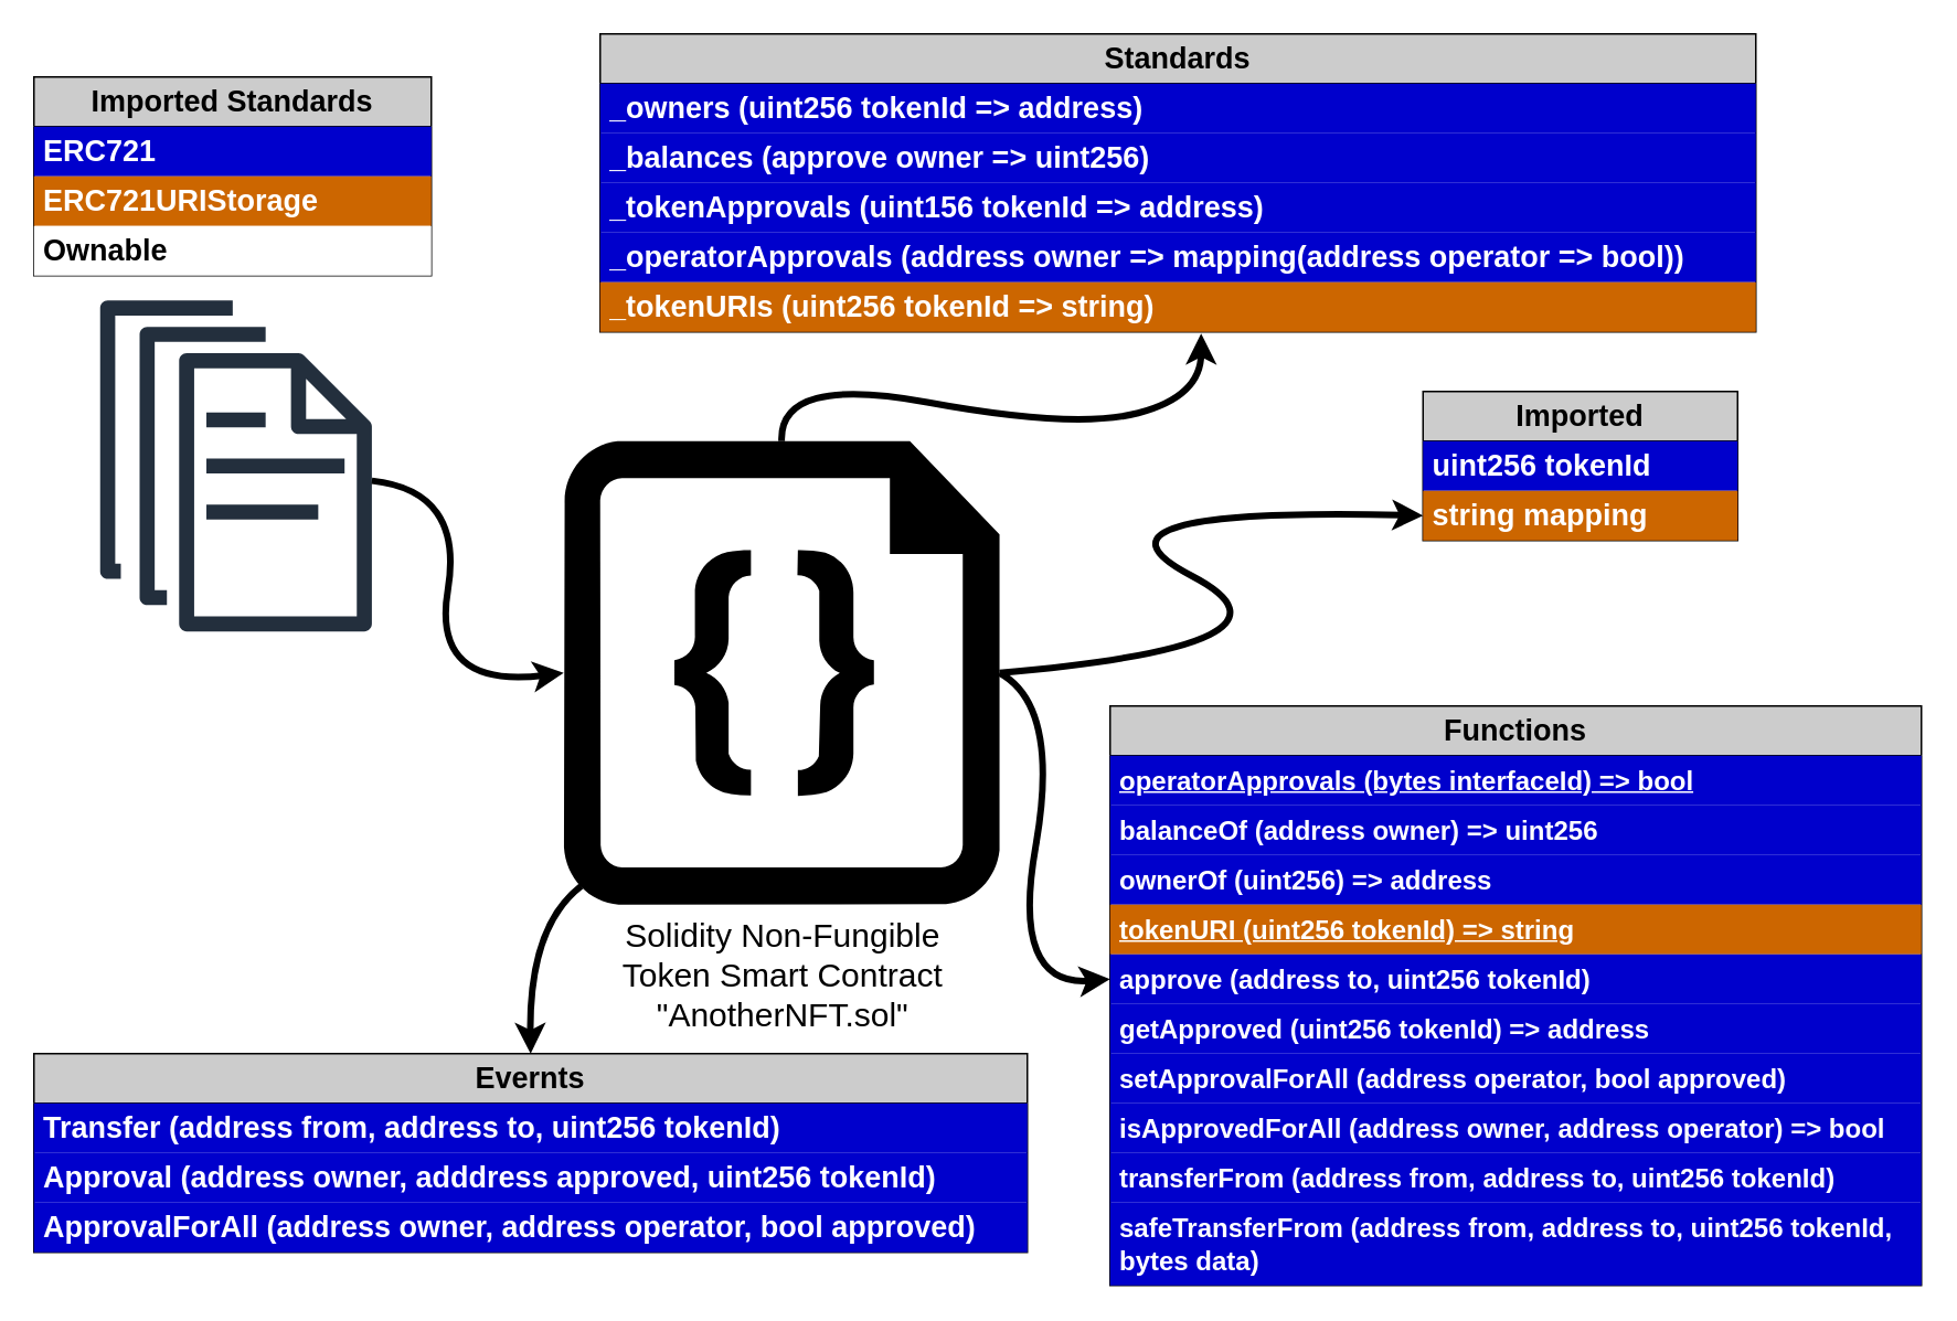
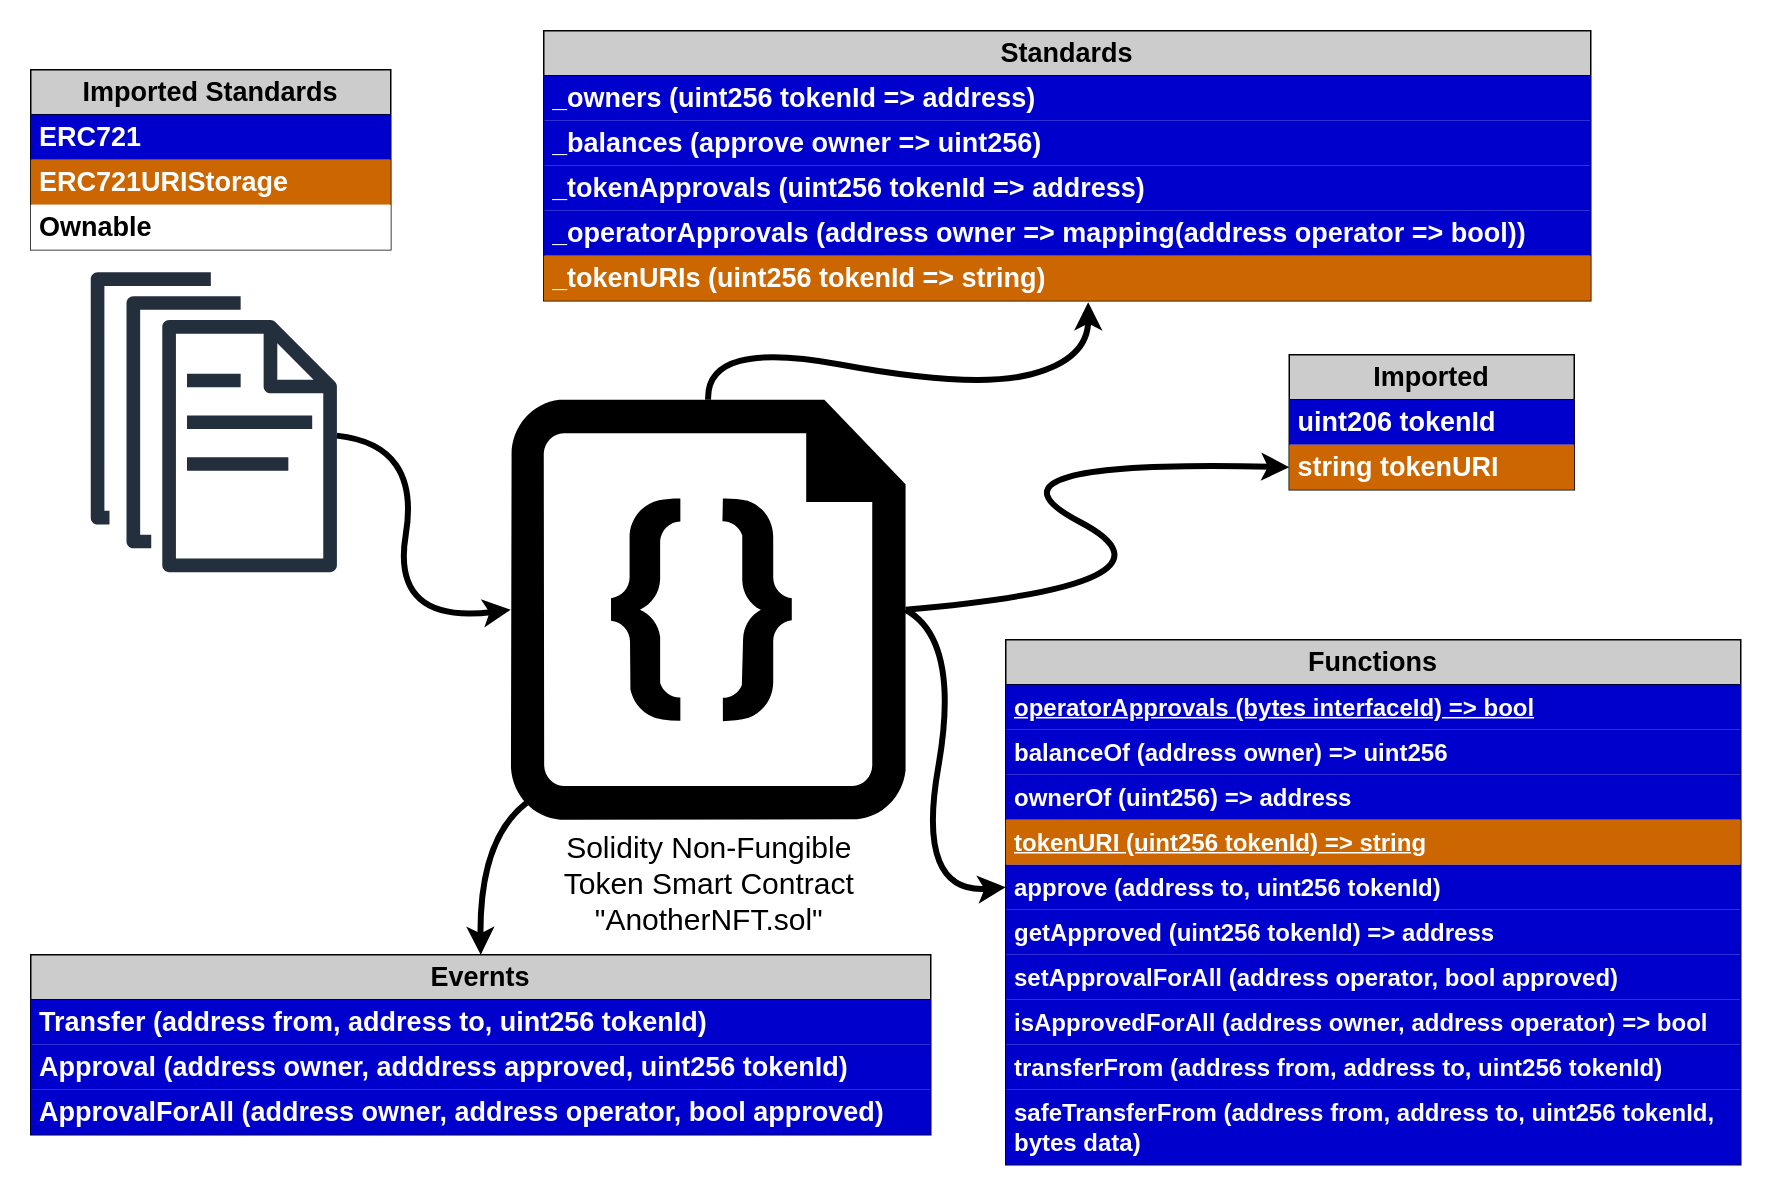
- <mxCell id="7" value="&lt;span style=&quot;font-size: 18px;&quot;&gt;_tokenApprovals&amp;nbsp;&lt;/span&gt;&lt;span style=&quot;font-size: 18px;&quot;&gt;(uint156 tokenId =&amp;gt; address)&lt;/span&gt;" style="text;strokeColor=none;fillColor=#0000CC;align=left;verticalAlign=middle;spacingLeft=4;spacingRight=4;overflow=hidden;points=[[0,0.5],[1,0.5]];portConstraint=eastwest;rotatable=0;whiteSpace=wrap;html=1;labelBackgroundColor=none;fontColor=#FFFFFF;fontStyle=1;fontSize=18;" parent="4" vertex="1"><mxGeometry y="90" width="698" height="30" as="geometry" /></mxCell>
+ <mxCell id="7" value="&lt;span style=&quot;font-size: 18px;&quot;&gt;_tokenApprovals&amp;nbsp;&lt;/span&gt;&lt;span style=&quot;font-size: 18px;&quot;&gt;(uint256 tokenId =&amp;gt; address)&lt;/span&gt;" style="text;strokeColor=none;fillColor=#0000CC;align=left;verticalAlign=middle;spacingLeft=4;spacingRight=4;overflow=hidden;points=[[0,0.5],[1,0.5]];portConstraint=eastwest;rotatable=0;whiteSpace=wrap;html=1;labelBackgroundColor=none;fontColor=#FFFFFF;fontStyle=1;fontSize=18;" parent="4" vertex="1"><mxGeometry y="90" width="698" height="30" as="geometry" /></mxCell>
- <mxCell id="11" value="&lt;span style=&quot;font-size: 18px;&quot;&gt;uint256 tokenId&lt;/span&gt;" style="text;strokeColor=none;fillColor=#0000CC;align=left;verticalAlign=middle;spacingLeft=4;spacingRight=4;overflow=hidden;points=[[0,0.5],[1,0.5]];portConstraint=eastwest;rotatable=0;whiteSpace=wrap;html=1;fontColor=#FFFFFF;labelBackgroundColor=none;fontStyle=1;fontSize=18;" parent="10" vertex="1"><mxGeometry y="30" width="190" height="30" as="geometry" /></mxCell>
+ <mxCell id="11" value="&lt;span style=&quot;font-size: 18px;&quot;&gt;uint206 tokenId&lt;/span&gt;" style="text;strokeColor=none;fillColor=#0000CC;align=left;verticalAlign=middle;spacingLeft=4;spacingRight=4;overflow=hidden;points=[[0,0.5],[1,0.5]];portConstraint=eastwest;rotatable=0;whiteSpace=wrap;html=1;fontColor=#FFFFFF;labelBackgroundColor=none;fontStyle=1;fontSize=18;" parent="10" vertex="1"><mxGeometry y="30" width="190" height="30" as="geometry" /></mxCell>
- <mxCell id="12" value="&lt;font color=&quot;#ffffff&quot; style=&quot;font-size: 18px;&quot;&gt;string mapping&lt;/font&gt;" style="text;strokeColor=none;fillColor=#CC6600;align=left;verticalAlign=middle;spacingLeft=4;spacingRight=4;overflow=hidden;points=[[0,0.5],[1,0.5]];portConstraint=eastwest;rotatable=0;whiteSpace=wrap;html=1;fontStyle=1;fontSize=18;" parent="10" vertex="1"><mxGeometry y="60" width="190" height="30" as="geometry" /></mxCell>
+ <mxCell id="12" value="&lt;font color=&quot;#ffffff&quot; style=&quot;font-size: 18px;&quot;&gt;string tokenURI&lt;/font&gt;" style="text;strokeColor=none;fillColor=#CC6600;align=left;verticalAlign=middle;spacingLeft=4;spacingRight=4;overflow=hidden;points=[[0,0.5],[1,0.5]];portConstraint=eastwest;rotatable=0;whiteSpace=wrap;html=1;fontStyle=1;fontSize=18;" parent="10" vertex="1"><mxGeometry y="60" width="190" height="30" as="geometry" /></mxCell>
